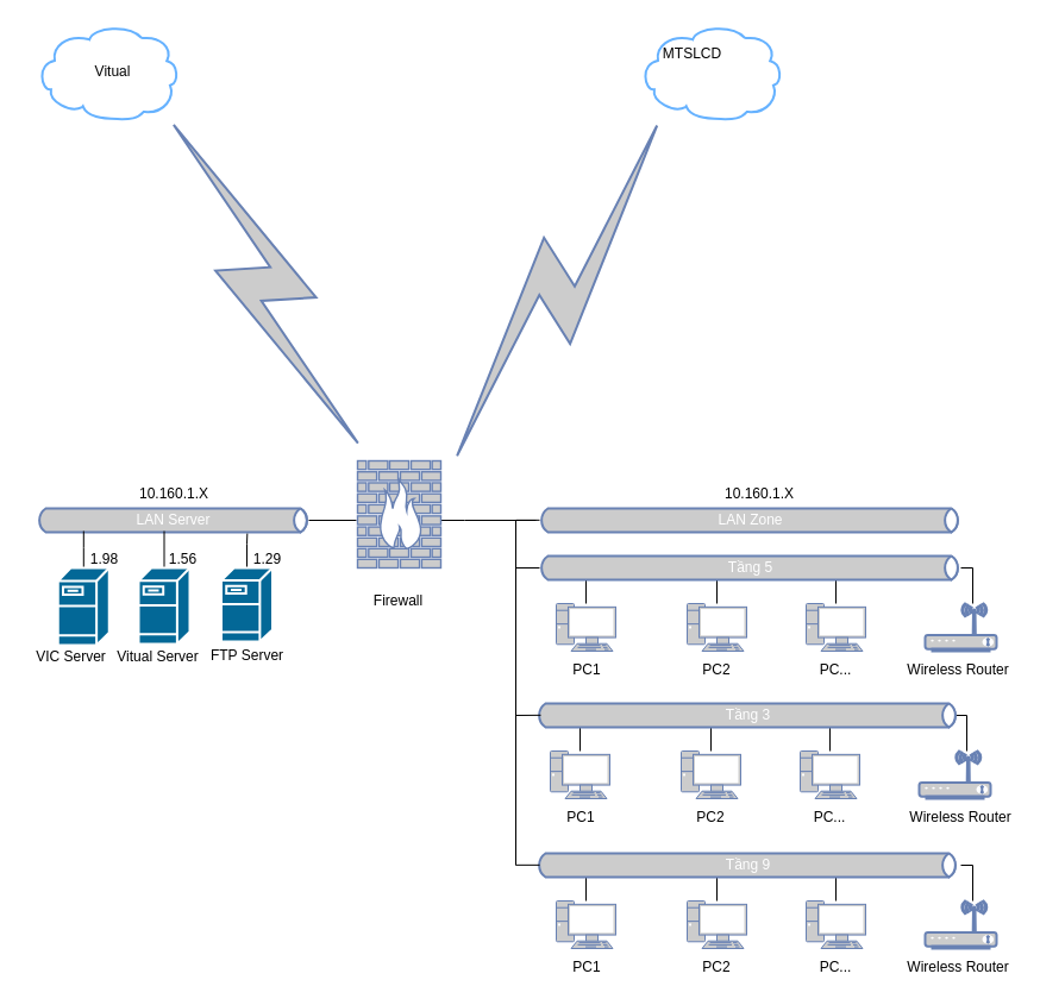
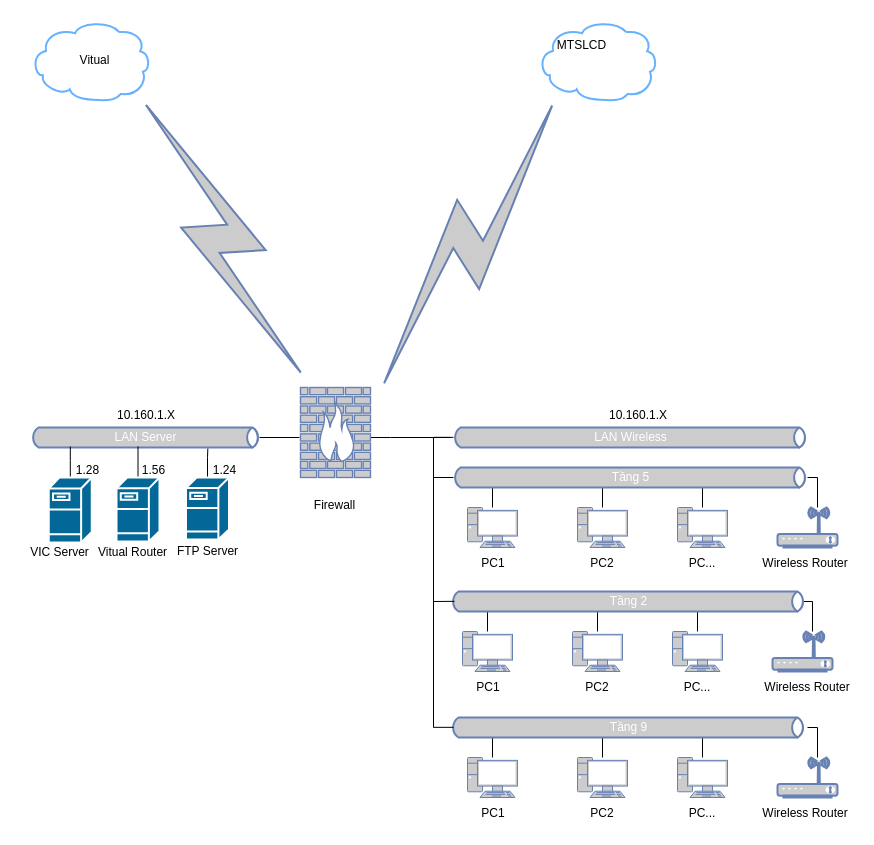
- <mxCell id="2" value="LAN Zone" style="html=1;outlineConnect=0;fillColor=#CCCCCC;strokeColor=#6881B3;gradientColor=none;gradientDirection=north;strokeWidth=2;shape=mxgraph.networks.bus;gradientColor=none;gradientDirection=north;fontColor=#ffffff;perimeter=backbonePerimeter;backboneSize=20;" parent="1" vertex="1"><mxGeometry x="452" y="427" width="355" height="20" as="geometry" /></mxCell>
+ <mxCell id="2" value="LAN Wireless" style="html=1;outlineConnect=0;fillColor=#CCCCCC;strokeColor=#6881B3;gradientColor=none;gradientDirection=north;strokeWidth=2;shape=mxgraph.networks.bus;gradientColor=none;gradientDirection=north;fontColor=#ffffff;perimeter=backbonePerimeter;backboneSize=20;" parent="1" vertex="1"><mxGeometry x="452" y="427" width="355" height="20" as="geometry" /></mxCell>
- <mxCell id="71" value="1.98" style="text;html=1;strokeColor=none;fillColor=none;align=center;verticalAlign=middle;whiteSpace=wrap;rounded=0;" parent="1" vertex="1"><mxGeometry x="72.5" y="460" width="28.5" height="20" as="geometry" /></mxCell>
+ <mxCell id="71" value="1.28" style="text;html=1;strokeColor=none;fillColor=none;align=center;verticalAlign=middle;whiteSpace=wrap;rounded=0;" parent="1" vertex="1"><mxGeometry x="72.5" y="460" width="28.5" height="20" as="geometry" /></mxCell>
- <mxCell id="69" value="1.29" style="text;html=1;strokeColor=none;fillColor=none;align=center;verticalAlign=middle;whiteSpace=wrap;rounded=0;" parent="1" vertex="1"><mxGeometry x="210" y="460" width="28.5" height="20" as="geometry" /></mxCell>
+ <mxCell id="69" value="1.24" style="text;html=1;strokeColor=none;fillColor=none;align=center;verticalAlign=middle;whiteSpace=wrap;rounded=0;" parent="1" vertex="1"><mxGeometry x="210" y="460" width="28.5" height="20" as="geometry" /></mxCell>
- <mxCell id="50" value="Vitual Server" style="text;html=1;strokeColor=none;fillColor=none;align=center;verticalAlign=middle;whiteSpace=wrap;rounded=0;" parent="1" vertex="1"><mxGeometry x="93" y="542" width="78.5" height="20" as="geometry" /></mxCell>
+ <mxCell id="50" value="Vitual Router" style="text;html=1;strokeColor=none;fillColor=none;align=center;verticalAlign=middle;whiteSpace=wrap;rounded=0;" parent="1" vertex="1"><mxGeometry x="93" y="542" width="78.5" height="20" as="geometry" /></mxCell>
- <mxCell id="29" value="Tầng 3" style="html=1;outlineConnect=0;fillColor=#CCCCCC;strokeColor=#6881B3;gradientColor=none;gradientDirection=north;strokeWidth=2;shape=mxgraph.networks.bus;gradientColor=none;gradientDirection=north;fontColor=#ffffff;perimeter=backbonePerimeter;backboneSize=20;" parent="1" vertex="1"><mxGeometry x="450" y="591" width="355" height="20" as="geometry" /></mxCell>
+ <mxCell id="29" value="Tầng 2" style="html=1;outlineConnect=0;fillColor=#CCCCCC;strokeColor=#6881B3;gradientColor=none;gradientDirection=north;strokeWidth=2;shape=mxgraph.networks.bus;gradientColor=none;gradientDirection=north;fontColor=#ffffff;perimeter=backbonePerimeter;backboneSize=20;" parent="1" vertex="1"><mxGeometry x="450" y="591" width="355" height="20" as="geometry" /></mxCell>
